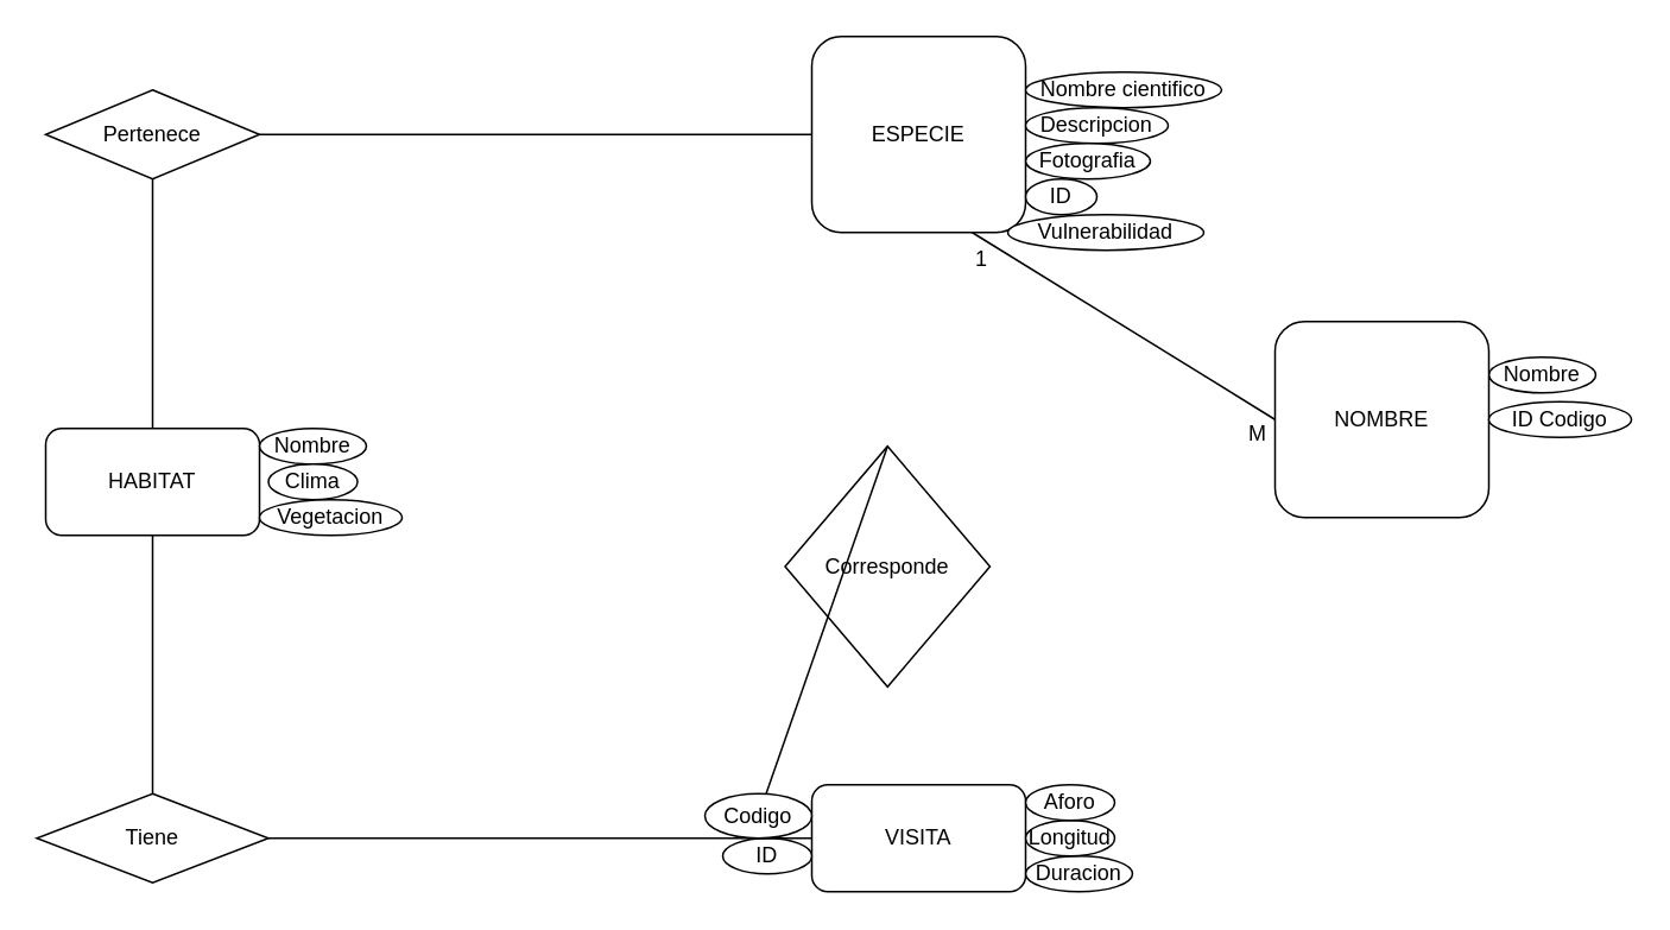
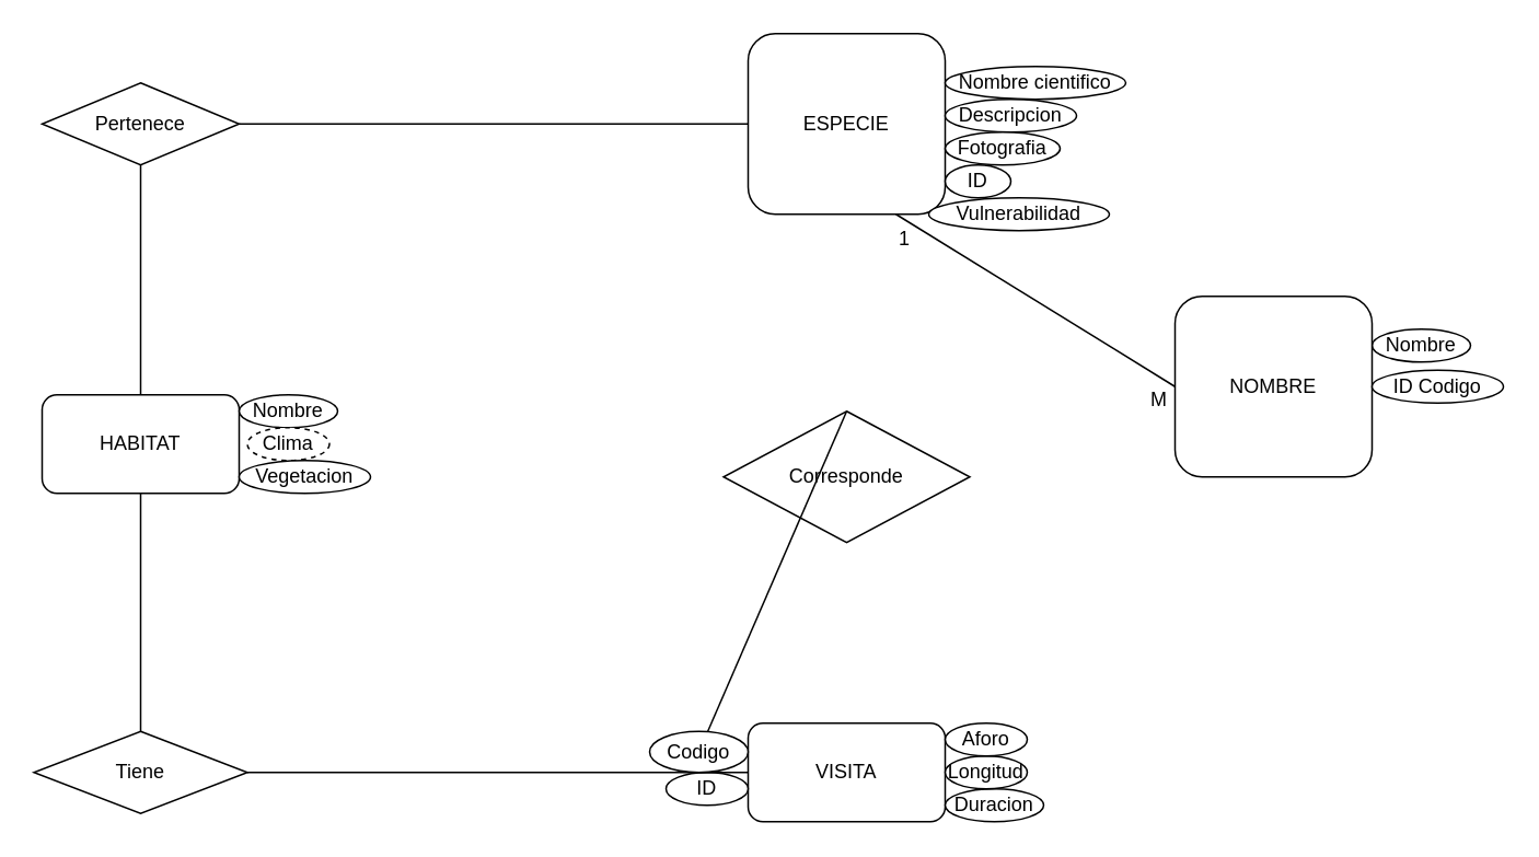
- <mxCell id="6" value="Clima" style="ellipse;whiteSpace=wrap;html=1;" vertex="1" parent="1"><mxGeometry x="150" y="260" width="50" height="20" as="geometry" /></mxCell>
+ <mxCell id="6" value="Clima" style="ellipse;whiteSpace=wrap;html=1;dashed=1;" vertex="1" parent="1"><mxGeometry x="150" y="260" width="50" height="20" as="geometry" /></mxCell>
- <mxCell id="21" value="Corresponde" style="rhombus;whiteSpace=wrap;html=1;" vertex="1" parent="1"><mxGeometry x="440" y="250" width="115" height="135" as="geometry" /></mxCell>
+ <mxCell id="21" value="Corresponde" style="rhombus;whiteSpace=wrap;html=1;" vertex="1" parent="1"><mxGeometry x="440" y="250" width="150" height="80" as="geometry" /></mxCell>
